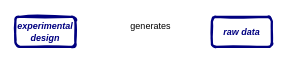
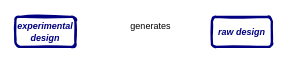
- <mxCell id="3" value="&lt;b&gt;&lt;i&gt;raw data&lt;/i&gt;&lt;/b&gt;" style="rounded=1;whiteSpace=wrap;html=1;strokeWidth=3;fontSize=12;fontFamily=Helvetica;fillColor=none;sketch=1;labelBackgroundColor=none;fontColor=#000080;strokeColor=#000080;" vertex="1" parent="1"><mxGeometry x="282" y="22" width="80" height="40" as="geometry" /></mxCell>
+ <mxCell id="3" value="&lt;b&gt;&lt;i&gt;raw design&lt;/i&gt;&lt;/b&gt;" style="rounded=1;whiteSpace=wrap;html=1;strokeWidth=3;fontSize=12;fontFamily=Helvetica;fillColor=none;sketch=1;labelBackgroundColor=none;fontColor=#000080;strokeColor=#000080;" vertex="1" parent="1"><mxGeometry x="282" y="22" width="80" height="40" as="geometry" /></mxCell>
